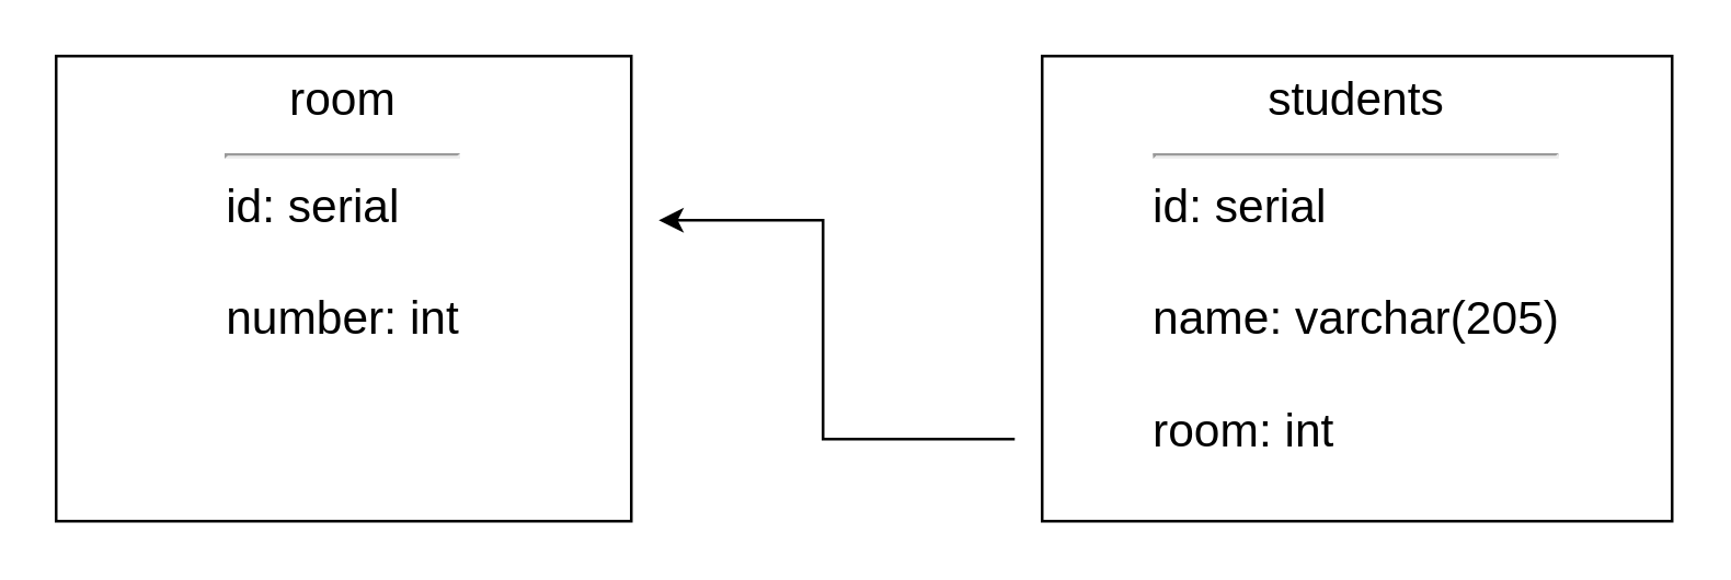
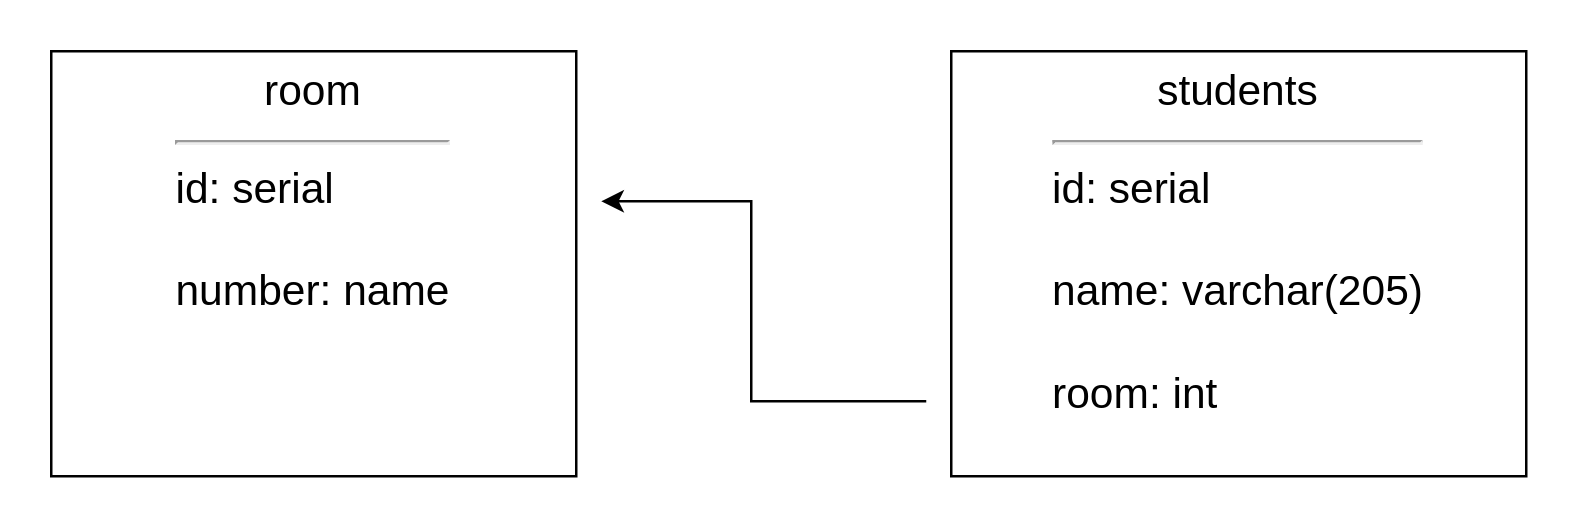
- <mxCell id="2" value="&lt;font style=&quot;font-size: 17px;&quot;&gt;room&lt;br&gt;&lt;hr&gt;&lt;div style=&quot;text-align: left;&quot;&gt;&lt;span style=&quot;background-color: initial;&quot;&gt;id: serial&lt;/span&gt;&lt;/div&gt;&lt;div style=&quot;text-align: left;&quot;&gt;&lt;br&gt;&lt;/div&gt;&lt;div style=&quot;text-align: left;&quot;&gt;&lt;span style=&quot;background-color: initial;&quot;&gt;number: int&lt;/span&gt;&lt;/div&gt;&lt;/font&gt;" style="rounded=0;whiteSpace=wrap;html=1;verticalAlign=top;" vertex="1" parent="1"><mxGeometry x="20" y="20" width="210" height="170" as="geometry" /></mxCell>
+ <mxCell id="2" value="&lt;font style=&quot;font-size: 17px;&quot;&gt;room&lt;br&gt;&lt;hr&gt;&lt;div style=&quot;text-align: left;&quot;&gt;&lt;span style=&quot;background-color: initial;&quot;&gt;id: serial&lt;/span&gt;&lt;/div&gt;&lt;div style=&quot;text-align: left;&quot;&gt;&lt;br&gt;&lt;/div&gt;&lt;div style=&quot;text-align: left;&quot;&gt;&lt;span style=&quot;background-color: initial;&quot;&gt;number: name&lt;/span&gt;&lt;/div&gt;&lt;/font&gt;" style="rounded=0;whiteSpace=wrap;html=1;verticalAlign=top;" vertex="1" parent="1"><mxGeometry x="20" y="20" width="210" height="170" as="geometry" /></mxCell>
